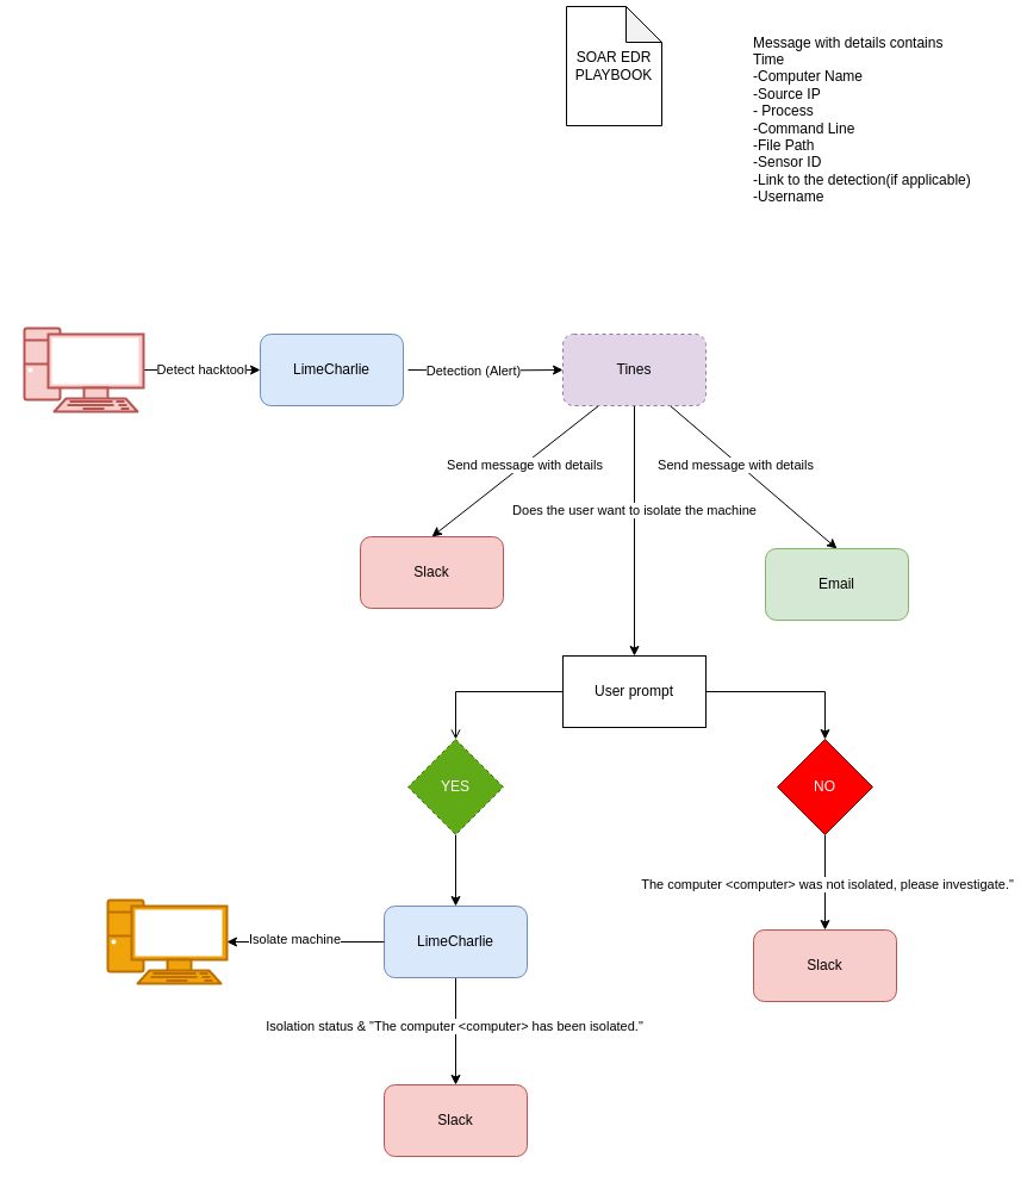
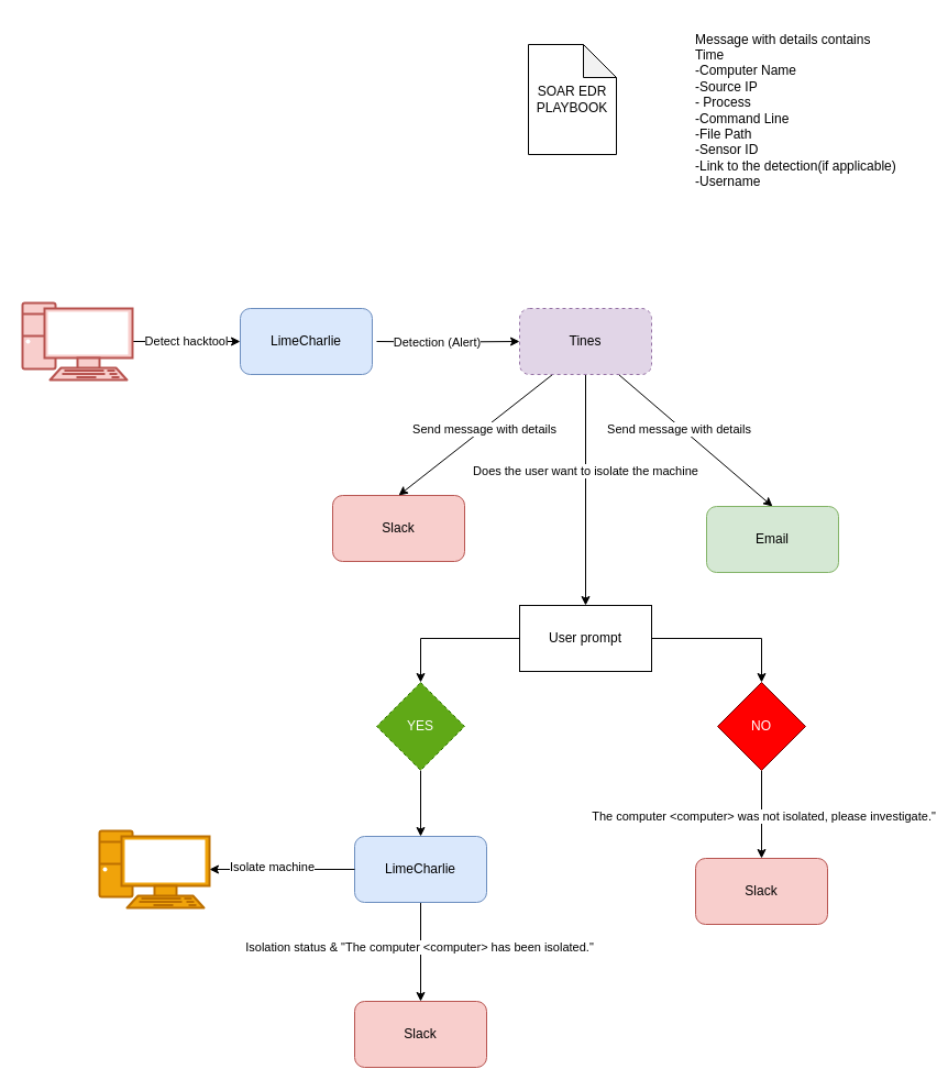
- <mxCell id="2" value="SOAR EDR PLAYBOOK" style="shape=note;whiteSpace=wrap;html=1;backgroundOutline=1;darkOpacity=0.05;" vertex="1" parent="1"><mxGeometry x="475" y="5" width="80" height="100" as="geometry" /></mxCell>
+ <mxCell id="2" value="SOAR EDR PLAYBOOK" style="shape=note;whiteSpace=wrap;html=1;backgroundOutline=1;darkOpacity=0.05;" vertex="1" parent="1"><mxGeometry x="480" y="40" width="80" height="100" as="geometry" /></mxCell>
- <mxCell id="16" style="edgeStyle=orthogonalEdgeStyle;rounded=0;orthogonalLoop=1;jettySize=auto;html=1;endArrow=open;" edge="1" parent="1" source="18" target="20"><mxGeometry relative="1" as="geometry" /></mxCell>
+ <mxCell id="16" style="edgeStyle=orthogonalEdgeStyle;rounded=0;orthogonalLoop=1;jettySize=auto;html=1;" edge="1" parent="1" source="18" target="20"><mxGeometry relative="1" as="geometry" /></mxCell>
